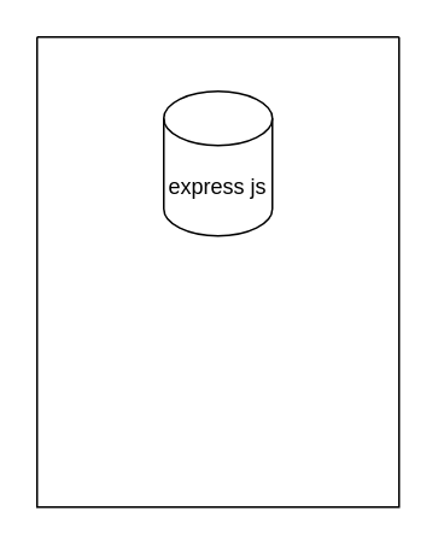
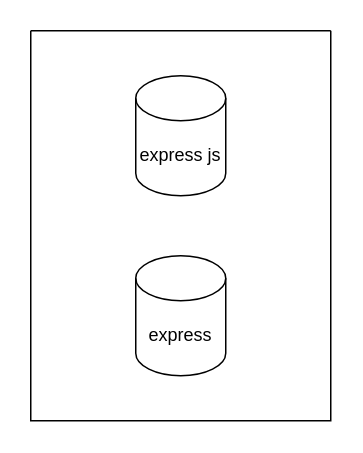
+ <mxCell id="3" value="express" style="shape=cylinder3;whiteSpace=wrap;html=1;boundedLbl=1;backgroundOutline=1;size=15;" vertex="1" parent="1"><mxGeometry x="90" y="170" width="60" height="80" as="geometry" /></mxCell>
